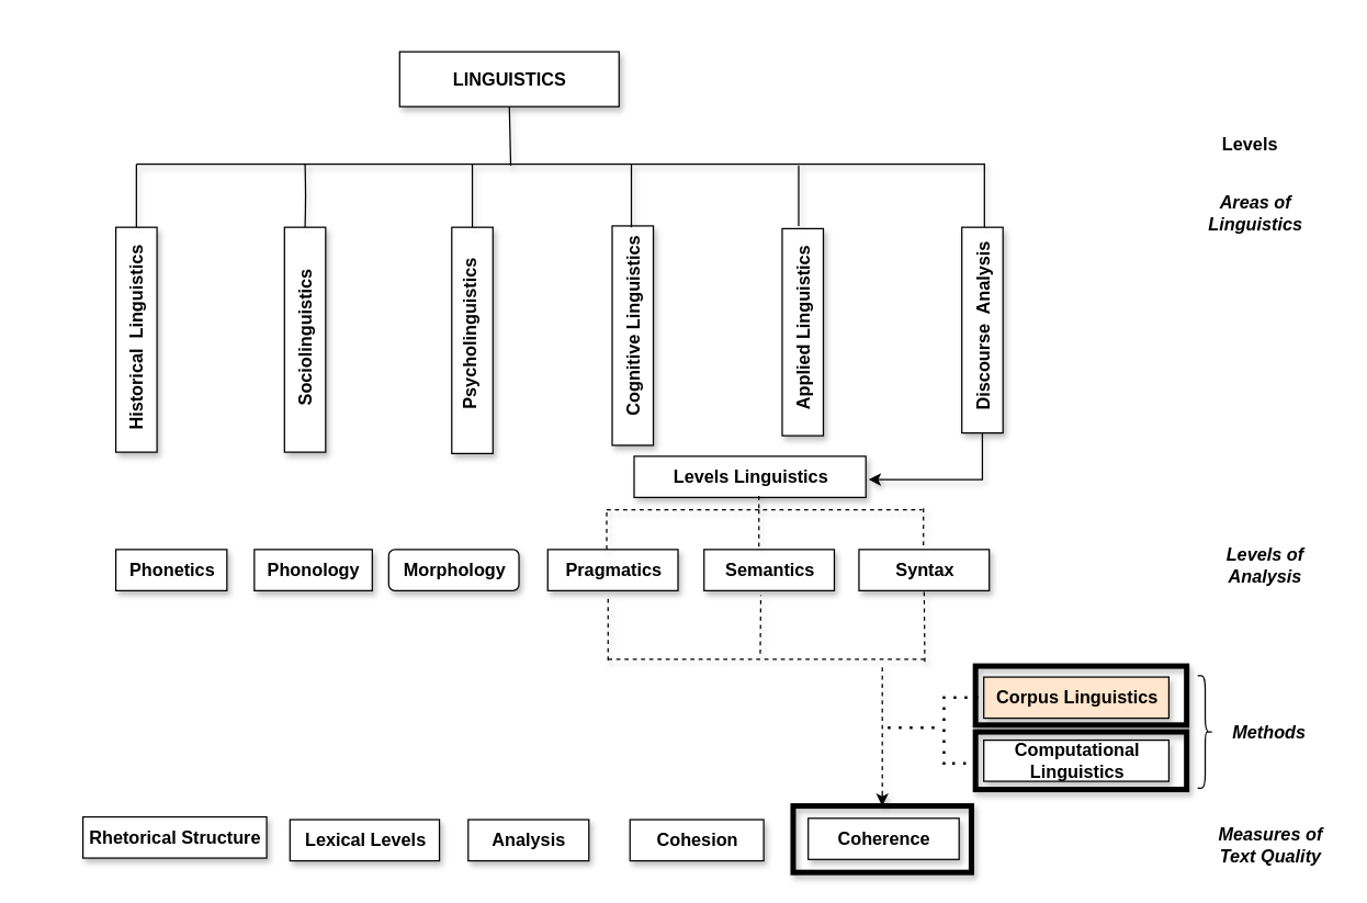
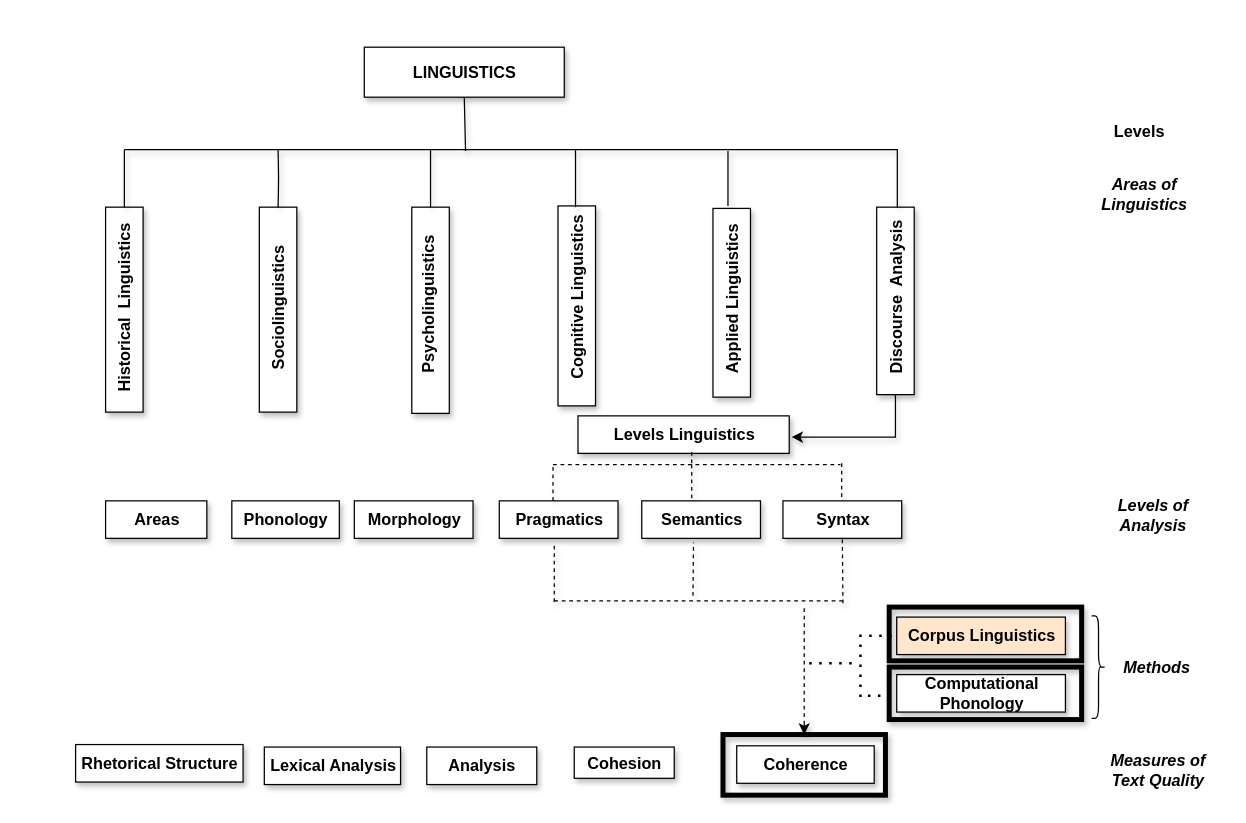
- <mxCell id="32" value="&lt;font style=&quot;font-size: 13px;&quot;&gt;&lt;span style=&quot;font-size: 13px;&quot;&gt;Phonetics&lt;/span&gt;&lt;/font&gt;" style="html=1;shadow=1;spacing=2;labelBorderColor=none;labelBackgroundColor=none;fontFamily=Helvetica;fontStyle=1;fontSize=13;" parent="4" vertex="1"><mxGeometry x="27" y="380" width="81" height="30" as="geometry" /></mxCell>
+ <mxCell id="32" value="&lt;font style=&quot;font-size: 13px;&quot;&gt;&lt;span style=&quot;font-size: 13px;&quot;&gt;Areas&lt;/span&gt;&lt;/font&gt;" style="html=1;shadow=1;spacing=2;labelBorderColor=none;labelBackgroundColor=none;fontFamily=Helvetica;fontStyle=1;fontSize=13;" parent="4" vertex="1"><mxGeometry x="27" y="380" width="81" height="30" as="geometry" /></mxCell>
- <mxCell id="33" value="&lt;font style=&quot;font-size: 13px;&quot;&gt;&lt;span style=&quot;font-size: 13px;&quot;&gt;Morphology&lt;/span&gt;&lt;/font&gt;" style="html=1;shadow=1;spacing=2;labelBorderColor=none;labelBackgroundColor=none;fontFamily=Helvetica;fontStyle=1;fontSize=13;rounded=1;" parent="4" vertex="1"><mxGeometry x="226.01" y="380" width="95" height="30" as="geometry" /></mxCell>
+ <mxCell id="33" value="&lt;font style=&quot;font-size: 13px;&quot;&gt;&lt;span style=&quot;font-size: 13px;&quot;&gt;Morphology&lt;/span&gt;&lt;/font&gt;" style="html=1;shadow=1;spacing=2;labelBorderColor=none;labelBackgroundColor=none;fontFamily=Helvetica;fontStyle=1;fontSize=13;" parent="4" vertex="1"><mxGeometry x="226.01" y="380" width="95" height="30" as="geometry" /></mxCell>
- <mxCell id="43" value="&lt;span style=&quot;font-size: 13px;&quot;&gt;&lt;span style=&quot;font-size: 13px;&quot;&gt;Computational &lt;br style=&quot;font-size: 13px;&quot;&gt;Linguistics&lt;/span&gt;&lt;/span&gt;" style="html=1;direction=west;shadow=1;spacing=2;labelBorderColor=none;labelBackgroundColor=none;fontFamily=Helvetica;fontStyle=1;fontSize=13;" parent="4" vertex="1"><mxGeometry x="660" y="519" width="135" height="30" as="geometry" /></mxCell>
+ <mxCell id="43" value="&lt;span style=&quot;font-size: 13px;&quot;&gt;&lt;span style=&quot;font-size: 13px;&quot;&gt;Computational &lt;br style=&quot;font-size: 13px;&quot;&gt;Phonology&lt;/span&gt;&lt;/span&gt;" style="html=1;direction=west;shadow=1;spacing=2;labelBorderColor=none;labelBackgroundColor=none;fontFamily=Helvetica;fontStyle=1;fontSize=13;" parent="4" vertex="1"><mxGeometry x="660" y="519" width="135" height="30" as="geometry" /></mxCell>
- <mxCell id="66" value="&lt;font style=&quot;font-size: 13px;&quot;&gt;&lt;span style=&quot;font-size: 13px;&quot;&gt;Lexical Levels&lt;/span&gt;&lt;/font&gt;" style="html=1;direction=west;shadow=1;spacing=2;labelBorderColor=none;labelBackgroundColor=none;fontFamily=Helvetica;fontStyle=1;fontSize=13;" parent="2" vertex="1"><mxGeometry x="163" y="577" width="109" height="30" as="geometry" /></mxCell>
+ <mxCell id="66" value="&lt;font style=&quot;font-size: 13px;&quot;&gt;&lt;span style=&quot;font-size: 13px;&quot;&gt;Lexical Analysis&lt;/span&gt;&lt;/font&gt;" style="html=1;direction=west;shadow=1;spacing=2;labelBorderColor=none;labelBackgroundColor=none;fontFamily=Helvetica;fontStyle=1;fontSize=13;" parent="2" vertex="1"><mxGeometry x="163" y="577" width="109" height="30" as="geometry" /></mxCell>
- <mxCell id="64" value="&lt;font style=&quot;font-size: 13px;&quot;&gt;&lt;span style=&quot;font-size: 13px;&quot;&gt;Cohesion&lt;/span&gt;&lt;/font&gt;" style="html=1;direction=west;shadow=1;spacing=2;labelBorderColor=none;labelBackgroundColor=none;fontFamily=Helvetica;fontStyle=1;fontSize=13;" parent="2" vertex="1"><mxGeometry x="411" y="577" width="97.5" height="30" as="geometry" /></mxCell>
+ <mxCell id="64" value="&lt;font style=&quot;font-size: 13px;&quot;&gt;&lt;span style=&quot;font-size: 13px;&quot;&gt;Cohesion&lt;/span&gt;&lt;/font&gt;" style="html=1;direction=west;shadow=1;spacing=2;labelBorderColor=none;labelBackgroundColor=none;fontFamily=Helvetica;fontStyle=1;fontSize=13;" parent="2" vertex="1"><mxGeometry x="411" y="577" width="80" height="25" as="geometry" /></mxCell>
